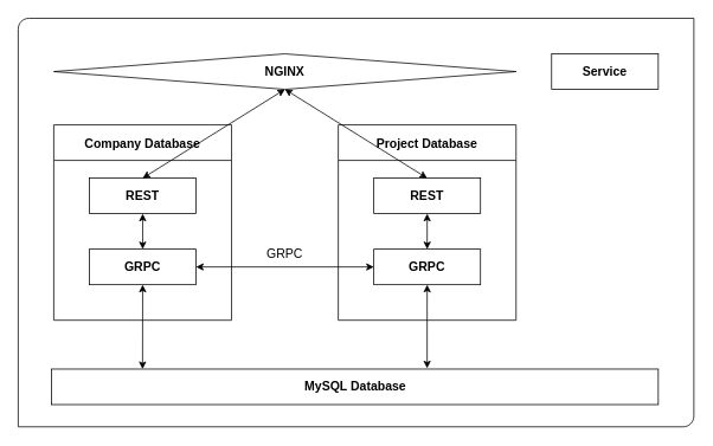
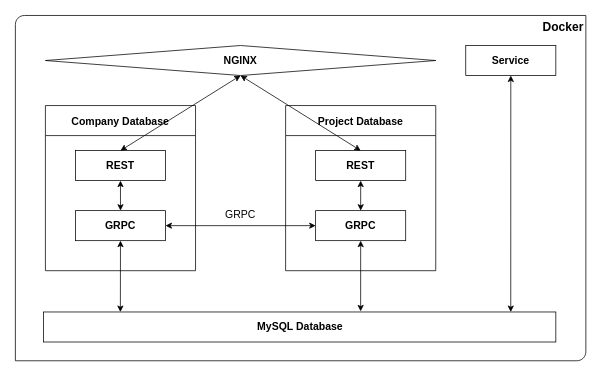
+ <mxCell id="6" value="Docker" style="text;html=1;strokeColor=none;fillColor=none;align=center;verticalAlign=middle;whiteSpace=wrap;rounded=0;fontSize=16;fontStyle=1" vertex="1" parent="1"><mxGeometry x="720" y="20" width="60" height="30" as="geometry" /></mxCell>
+ <mxCell id="21" value="" style="endArrow=classic;startArrow=classic;html=1;rounded=0;fontSize=14;strokeWidth=1;entryX=0.5;entryY=1;entryDx=0;entryDy=0;exitX=0.912;exitY=0;exitDx=0;exitDy=0;exitPerimeter=0;" edge="1" parent="1" source="5" target="4"><mxGeometry width="50" height="50" relative="1" as="geometry"><mxPoint x="630" y="250" as="sourcePoint" /><mxPoint x="680" y="200" as="targetPoint" /></mxGeometry></mxCell>
